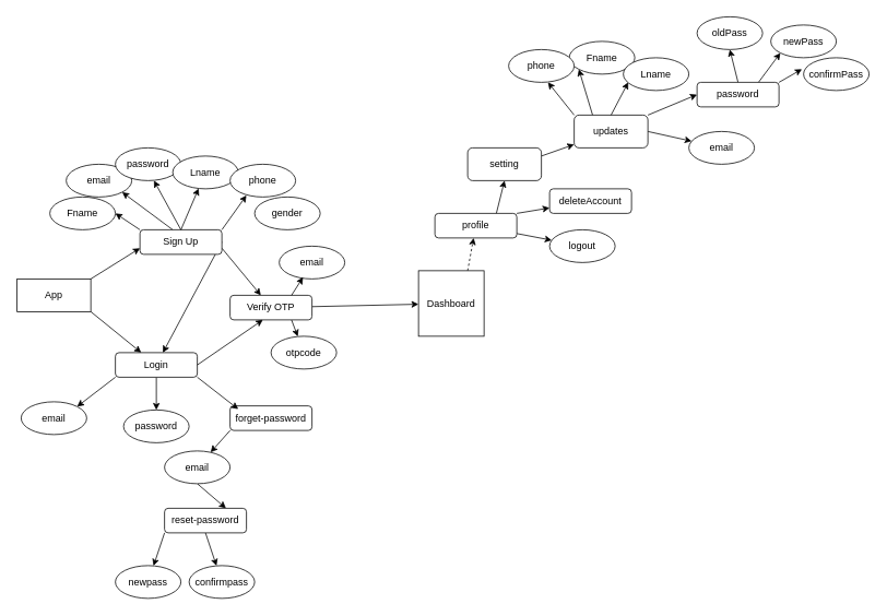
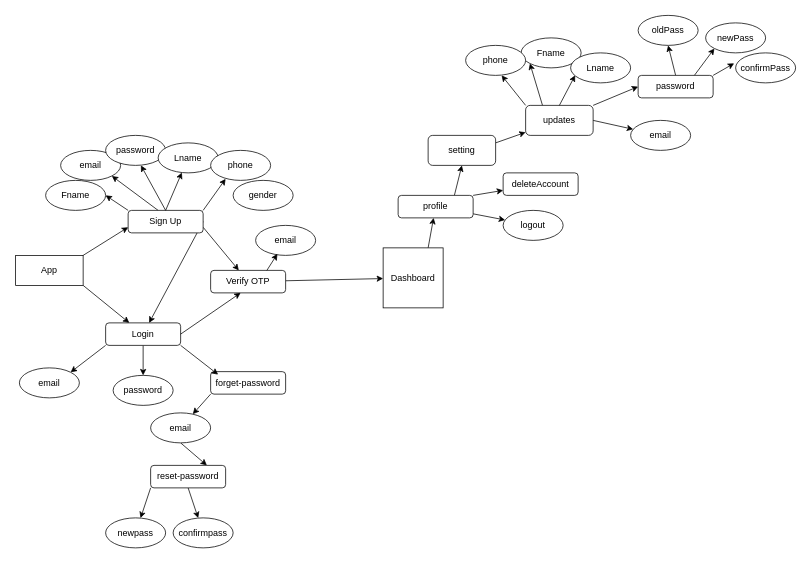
- <mxCell id="41" style="edgeStyle=none;html=1;exitX=0.75;exitY=0;exitDx=0;exitDy=0;dashed=1;" parent="1" source="42" target="46" edge="1"><mxGeometry relative="1" as="geometry" /></mxCell>
+ <mxCell id="41" style="edgeStyle=none;html=1;exitX=0.75;exitY=0;exitDx=0;exitDy=0;" parent="1" source="42" target="46" edge="1"><mxGeometry relative="1" as="geometry" /></mxCell>
- <mxCell id="29" style="edgeStyle=none;html=1;exitX=0.75;exitY=1;exitDx=0;exitDy=0;" parent="1" source="31" target="39" edge="1"><mxGeometry relative="1" as="geometry" /></mxCell>
- <mxCell id="39" value="otpcode" style="ellipse;whiteSpace=wrap;html=1;" parent="1" vertex="1"><mxGeometry x="330" y="410" width="80" height="40" as="geometry" /></mxCell>
